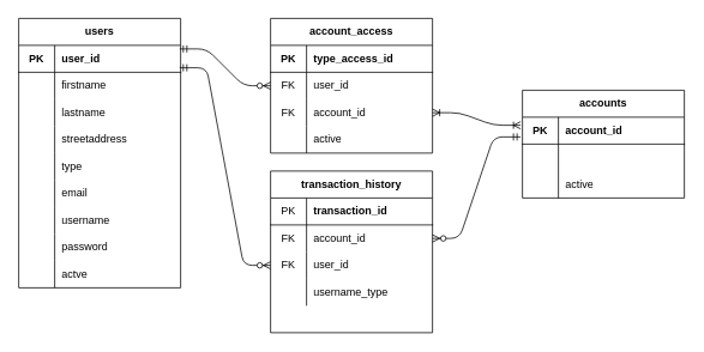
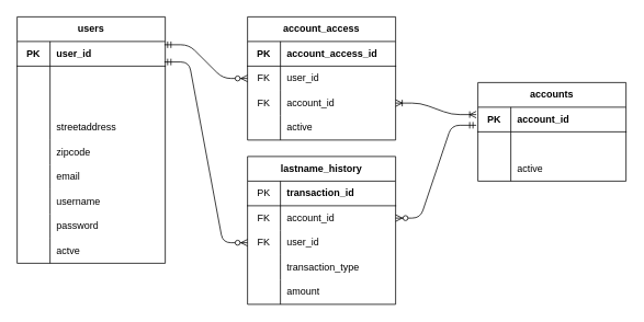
- <mxCell id="33" value="type_access_id" style="shape=partialRectangle;html=1;whiteSpace=wrap;connectable=0;fillColor=none;top=0;left=0;bottom=0;right=0;align=left;spacingLeft=6;overflow=hidden;fontStyle=1" vertex="1" parent="31"><mxGeometry x="40" width="140" height="30" as="geometry" /></mxCell>
+ <mxCell id="33" value="account_access_id" style="shape=partialRectangle;html=1;whiteSpace=wrap;connectable=0;fillColor=none;top=0;left=0;bottom=0;right=0;align=left;spacingLeft=6;overflow=hidden;fontStyle=1" vertex="1" parent="31"><mxGeometry x="40" width="140" height="30" as="geometry" /></mxCell>
- <mxCell id="8" value="firstname" style="shape=partialRectangle;html=1;whiteSpace=wrap;connectable=0;fillColor=none;top=0;left=0;bottom=0;right=0;align=left;spacingLeft=6;overflow=hidden;" vertex="1" parent="6"><mxGeometry x="40" width="140" height="30" as="geometry" /></mxCell>
- <mxCell id="11" value="lastname" style="shape=partialRectangle;html=1;whiteSpace=wrap;connectable=0;fillColor=none;top=0;left=0;bottom=0;right=0;align=left;spacingLeft=6;overflow=hidden;" vertex="1" parent="9"><mxGeometry x="40" width="140" height="30" as="geometry" /></mxCell>
- <mxCell id="17" value="type" style="shape=partialRectangle;html=1;whiteSpace=wrap;connectable=0;fillColor=none;top=0;left=0;bottom=0;right=0;align=left;spacingLeft=6;overflow=hidden;" vertex="1" parent="15"><mxGeometry x="40" width="140" height="30" as="geometry" /></mxCell>
+ <mxCell id="17" value="zipcode" style="shape=partialRectangle;html=1;whiteSpace=wrap;connectable=0;fillColor=none;top=0;left=0;bottom=0;right=0;align=left;spacingLeft=6;overflow=hidden;" vertex="1" parent="15"><mxGeometry x="40" width="140" height="30" as="geometry" /></mxCell>
- <mxCell id="43" value="transaction_history" style="shape=table;html=1;whiteSpace=wrap;startSize=30;container=1;collapsible=0;childLayout=tableLayout;fixedRows=1;rowLines=0;fontStyle=1;align=center;" vertex="1" parent="1"><mxGeometry x="300" y="190" width="180" height="180" as="geometry" /></mxCell>
+ <mxCell id="43" value="lastname_history" style="shape=table;html=1;whiteSpace=wrap;startSize=30;container=1;collapsible=0;childLayout=tableLayout;fixedRows=1;rowLines=0;fontStyle=1;align=center;" vertex="1" parent="1"><mxGeometry x="300" y="190" width="180" height="180" as="geometry" /></mxCell>
- <mxCell id="55" value="username_type" style="shape=partialRectangle;html=1;whiteSpace=wrap;connectable=0;fillColor=none;top=0;left=0;bottom=0;right=0;align=left;spacingLeft=6;overflow=hidden;" vertex="1" parent="53"><mxGeometry x="40" width="140" height="30" as="geometry" /></mxCell>
+ <mxCell id="55" value="transaction_type" style="shape=partialRectangle;html=1;whiteSpace=wrap;connectable=0;fillColor=none;top=0;left=0;bottom=0;right=0;align=left;spacingLeft=6;overflow=hidden;" vertex="1" parent="53"><mxGeometry x="40" width="140" height="30" as="geometry" /></mxCell>
+ <mxCell id="58" value="amount" style="shape=partialRectangle;html=1;whiteSpace=wrap;connectable=0;fillColor=none;top=0;left=0;bottom=0;right=0;align=left;spacingLeft=6;overflow=hidden;" vertex="1" parent="56"><mxGeometry x="40" width="140" height="30" as="geometry" /></mxCell>
